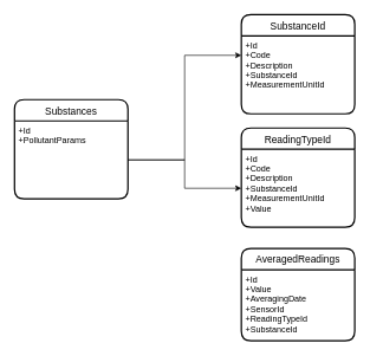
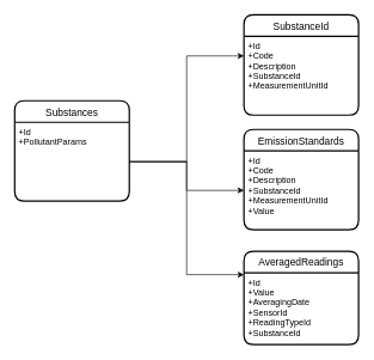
- <mxCell id="6" value="ReadingTypeId" style="swimlane;childLayout=stackLayout;horizontal=1;startSize=30;horizontalStack=0;rounded=1;fontSize=14;fontStyle=0;strokeWidth=2;resizeParent=0;resizeLast=1;shadow=0;dashed=0;align=center;" vertex="1" parent="1"><mxGeometry x="340" y="180" width="160" height="140" as="geometry" /></mxCell>
+ <mxCell id="6" value="EmissionStandards" style="swimlane;childLayout=stackLayout;horizontal=1;startSize=30;horizontalStack=0;rounded=1;fontSize=14;fontStyle=0;strokeWidth=2;resizeParent=0;resizeLast=1;shadow=0;dashed=0;align=center;" vertex="1" parent="1"><mxGeometry x="340" y="180" width="160" height="140" as="geometry" /></mxCell>
+ <mxCell id="12" style="edgeStyle=orthogonalEdgeStyle;rounded=0;orthogonalLoop=1;jettySize=auto;html=1;entryX=0;entryY=0.25;entryDx=0;entryDy=0;" edge="1" parent="1" source="3" target="8"><mxGeometry relative="1" as="geometry" /></mxCell>
